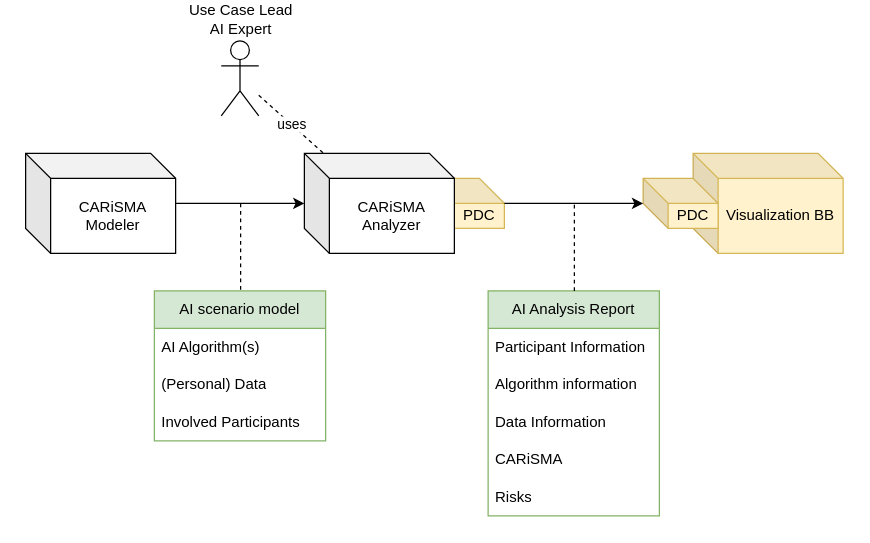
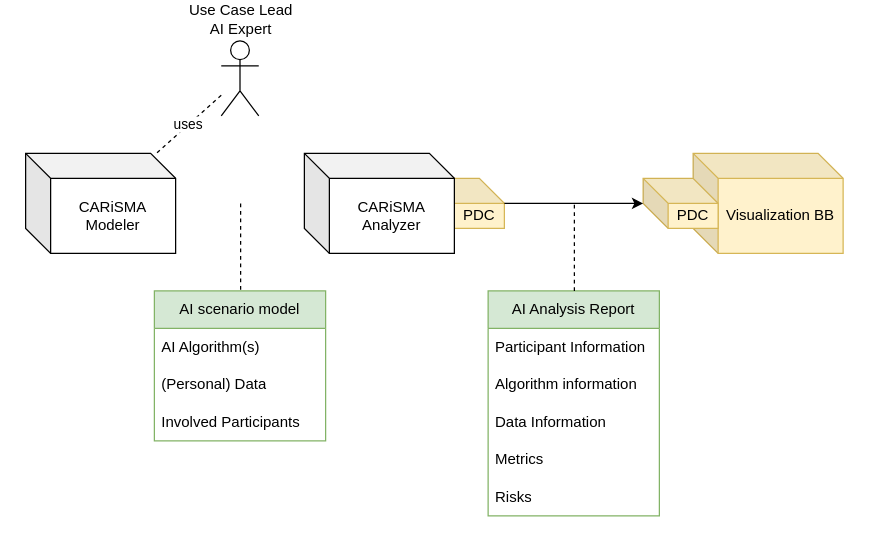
- <mxCell id="13" value="uses" style="endArrow=none;dashed=1;html=1;rounded=0;" parent="1" source="8" target="19" edge="1"><mxGeometry width="50" height="50" relative="1" as="geometry"><mxPoint x="360" y="280" as="sourcePoint" /><mxPoint x="250" y="120" as="targetPoint" /></mxGeometry></mxCell>
+ <mxCell id="13" value="uses" style="endArrow=none;dashed=1;html=1;rounded=0;" parent="1" source="8" target="20" edge="1"><mxGeometry width="50" height="50" relative="1" as="geometry"><mxPoint x="360" y="280" as="sourcePoint" /><mxPoint x="250" y="120" as="targetPoint" /></mxGeometry></mxCell>
- <mxCell id="21" value="" style="endArrow=classic;html=1;rounded=0;" parent="1" source="20" target="19" edge="1"><mxGeometry relative="1" as="geometry"><mxPoint x="330" y="250" as="sourcePoint" /><mxPoint x="430" y="250" as="targetPoint" /></mxGeometry></mxCell>
- <mxCell id="6" value="CARiSMA" style="text;strokeColor=none;fillColor=none;align=left;verticalAlign=middle;spacingLeft=4;spacingRight=4;overflow=hidden;points=[[0,0.5],[1,0.5]];portConstraint=eastwest;rotatable=0;whiteSpace=wrap;html=1;" parent="2" vertex="1"><mxGeometry y="120" width="137" height="30" as="geometry" /></mxCell>
+ <mxCell id="6" value="Metrics" style="text;strokeColor=none;fillColor=none;align=left;verticalAlign=middle;spacingLeft=4;spacingRight=4;overflow=hidden;points=[[0,0.5],[1,0.5]];portConstraint=eastwest;rotatable=0;whiteSpace=wrap;html=1;" parent="2" vertex="1"><mxGeometry y="120" width="137" height="30" as="geometry" /></mxCell>
